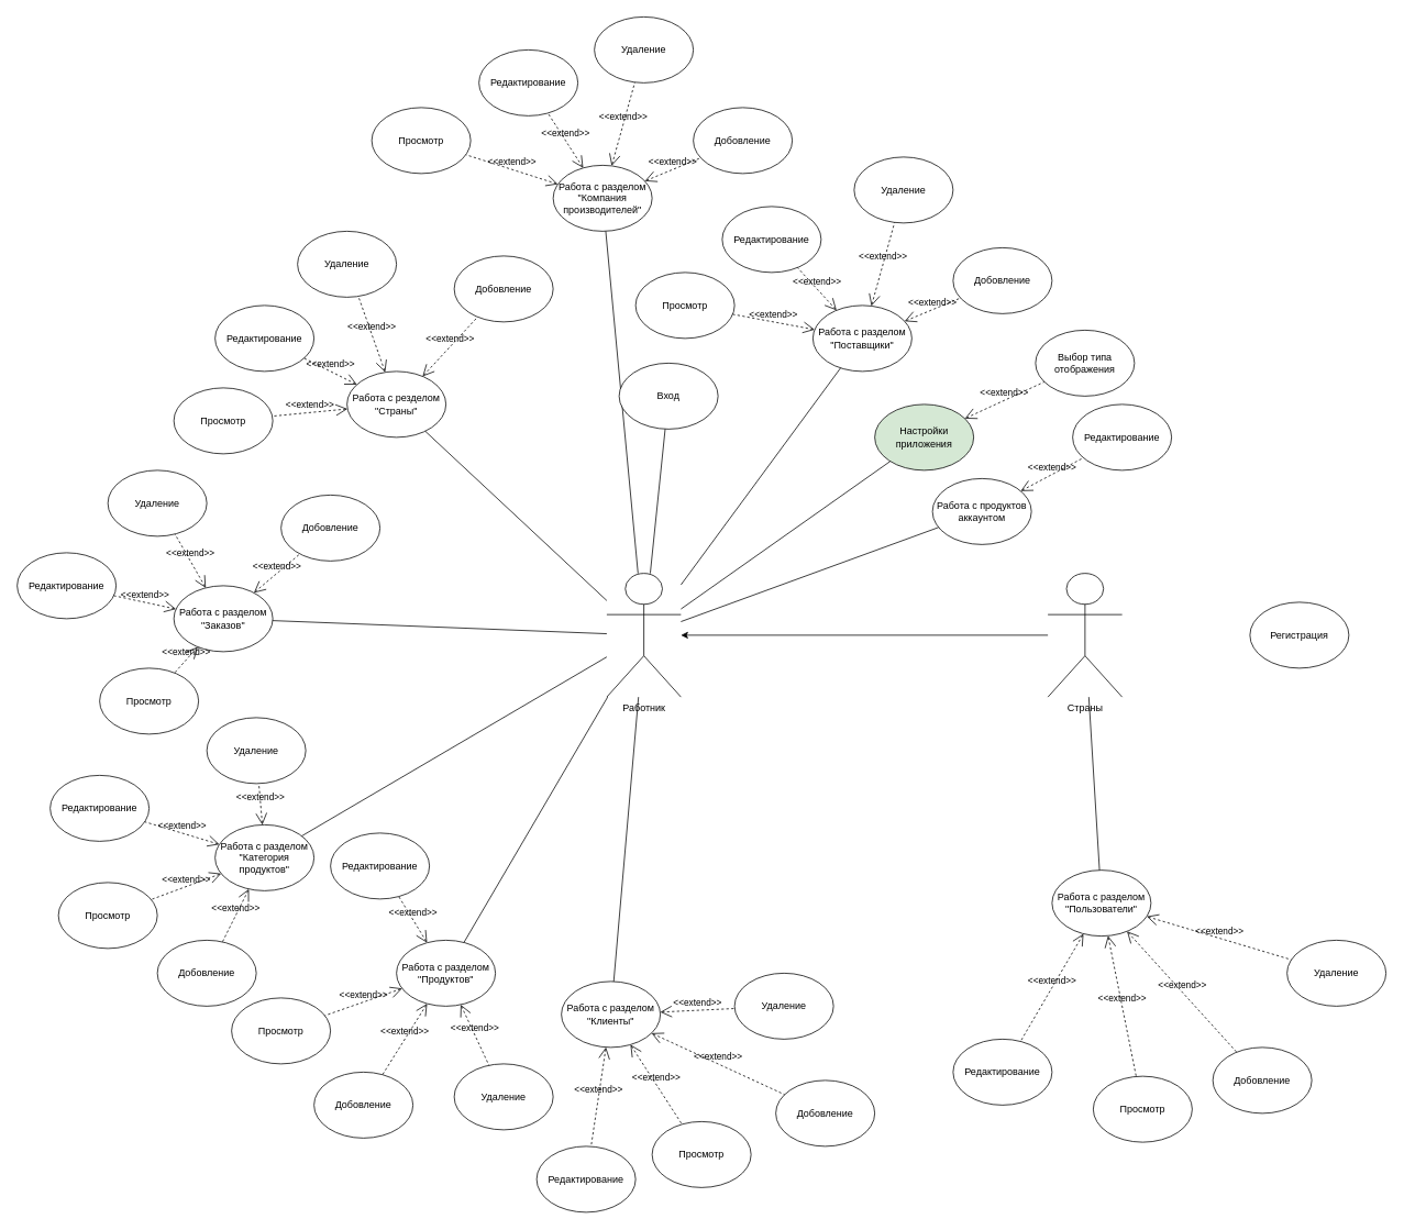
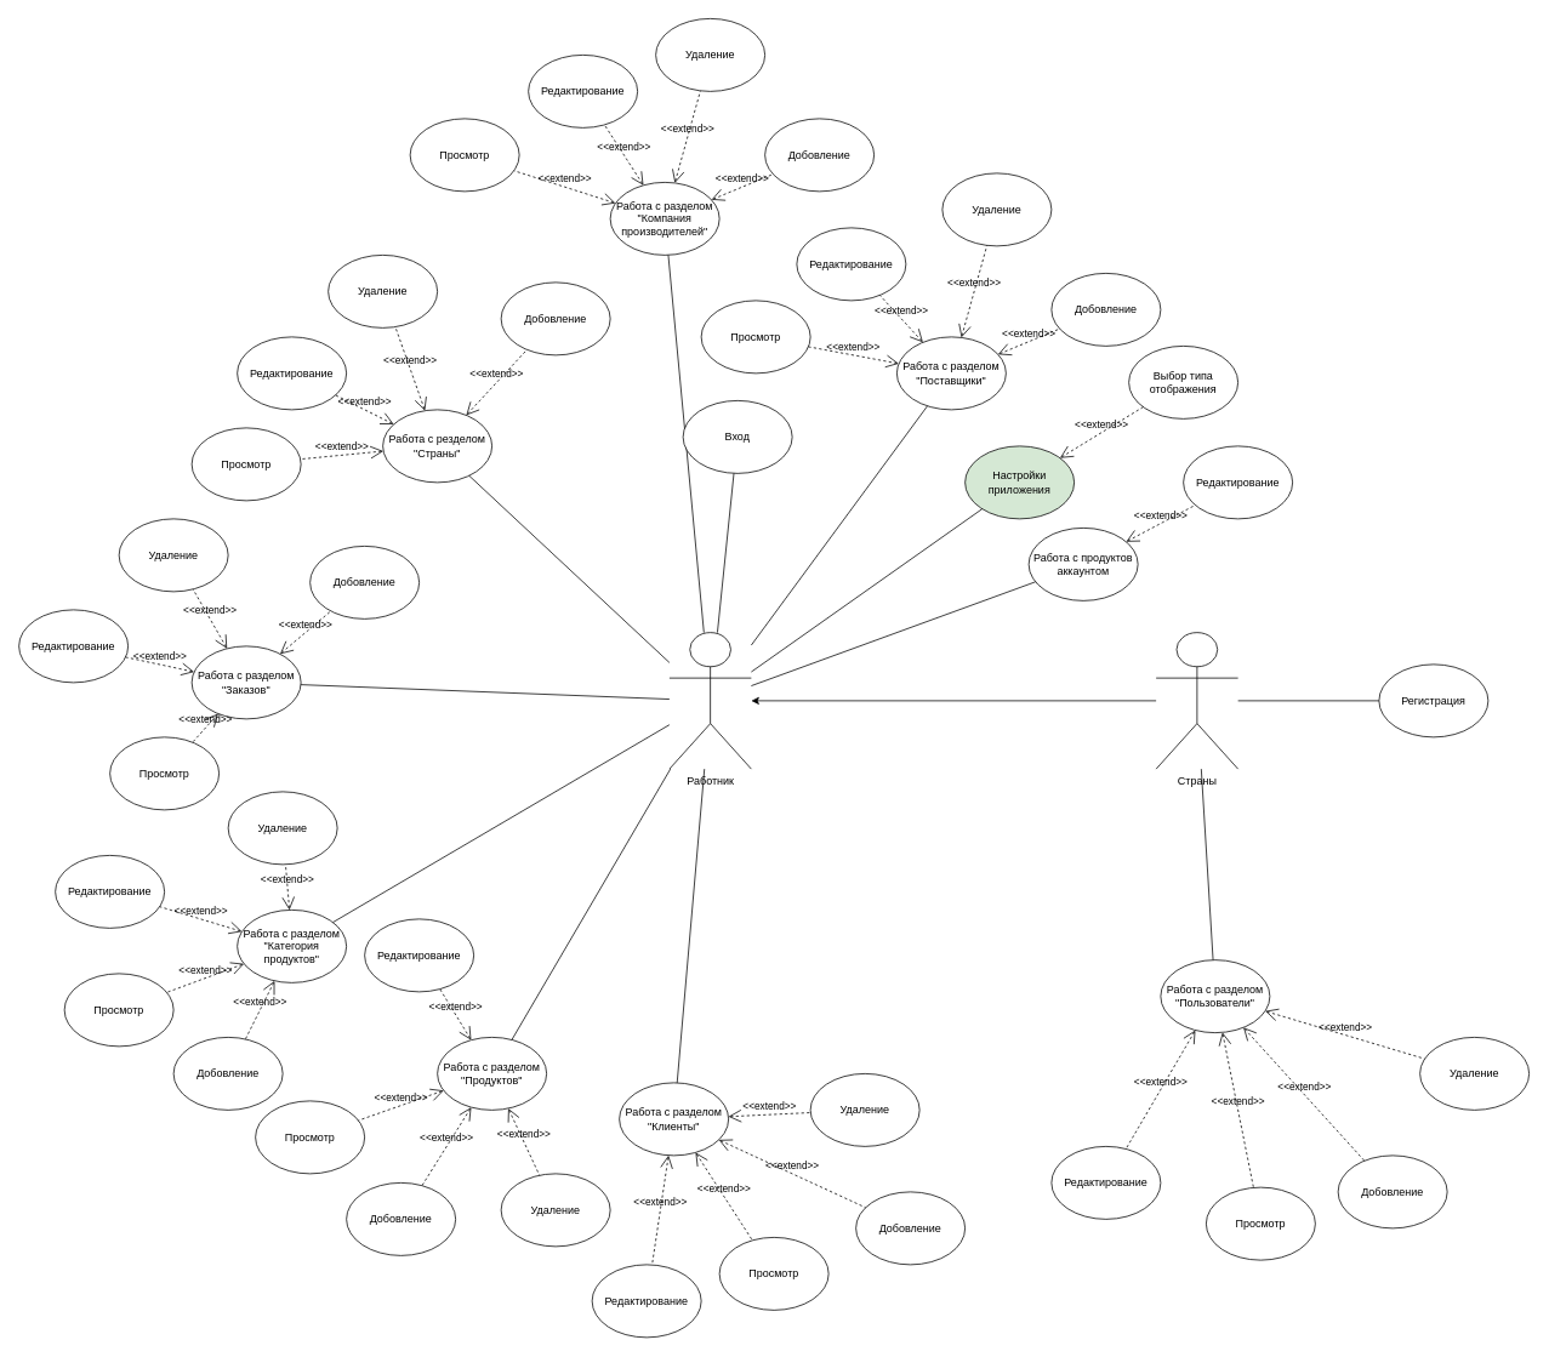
- <mxCell id="74" value="Выбор типа отображения" style="ellipse;whiteSpace=wrap;html=1;" vertex="1" parent="1"><mxGeometry x="1255" y="400" width="120" height="80" as="geometry" /></mxCell>
+ <mxCell id="74" value="Выбор типа отображения" style="ellipse;whiteSpace=wrap;html=1;" vertex="1" parent="1"><mxGeometry x="1240" y="380" width="120" height="80" as="geometry" /></mxCell>
+ <mxCell id="96" value="" style="endArrow=none;html=1;rounded=0;" edge="1" parent="1" source="84" target="95"><mxGeometry width="50" height="50" relative="1" as="geometry"><mxPoint x="1410" y="890" as="sourcePoint" /><mxPoint x="1460" y="840" as="targetPoint" /></mxGeometry></mxCell>
